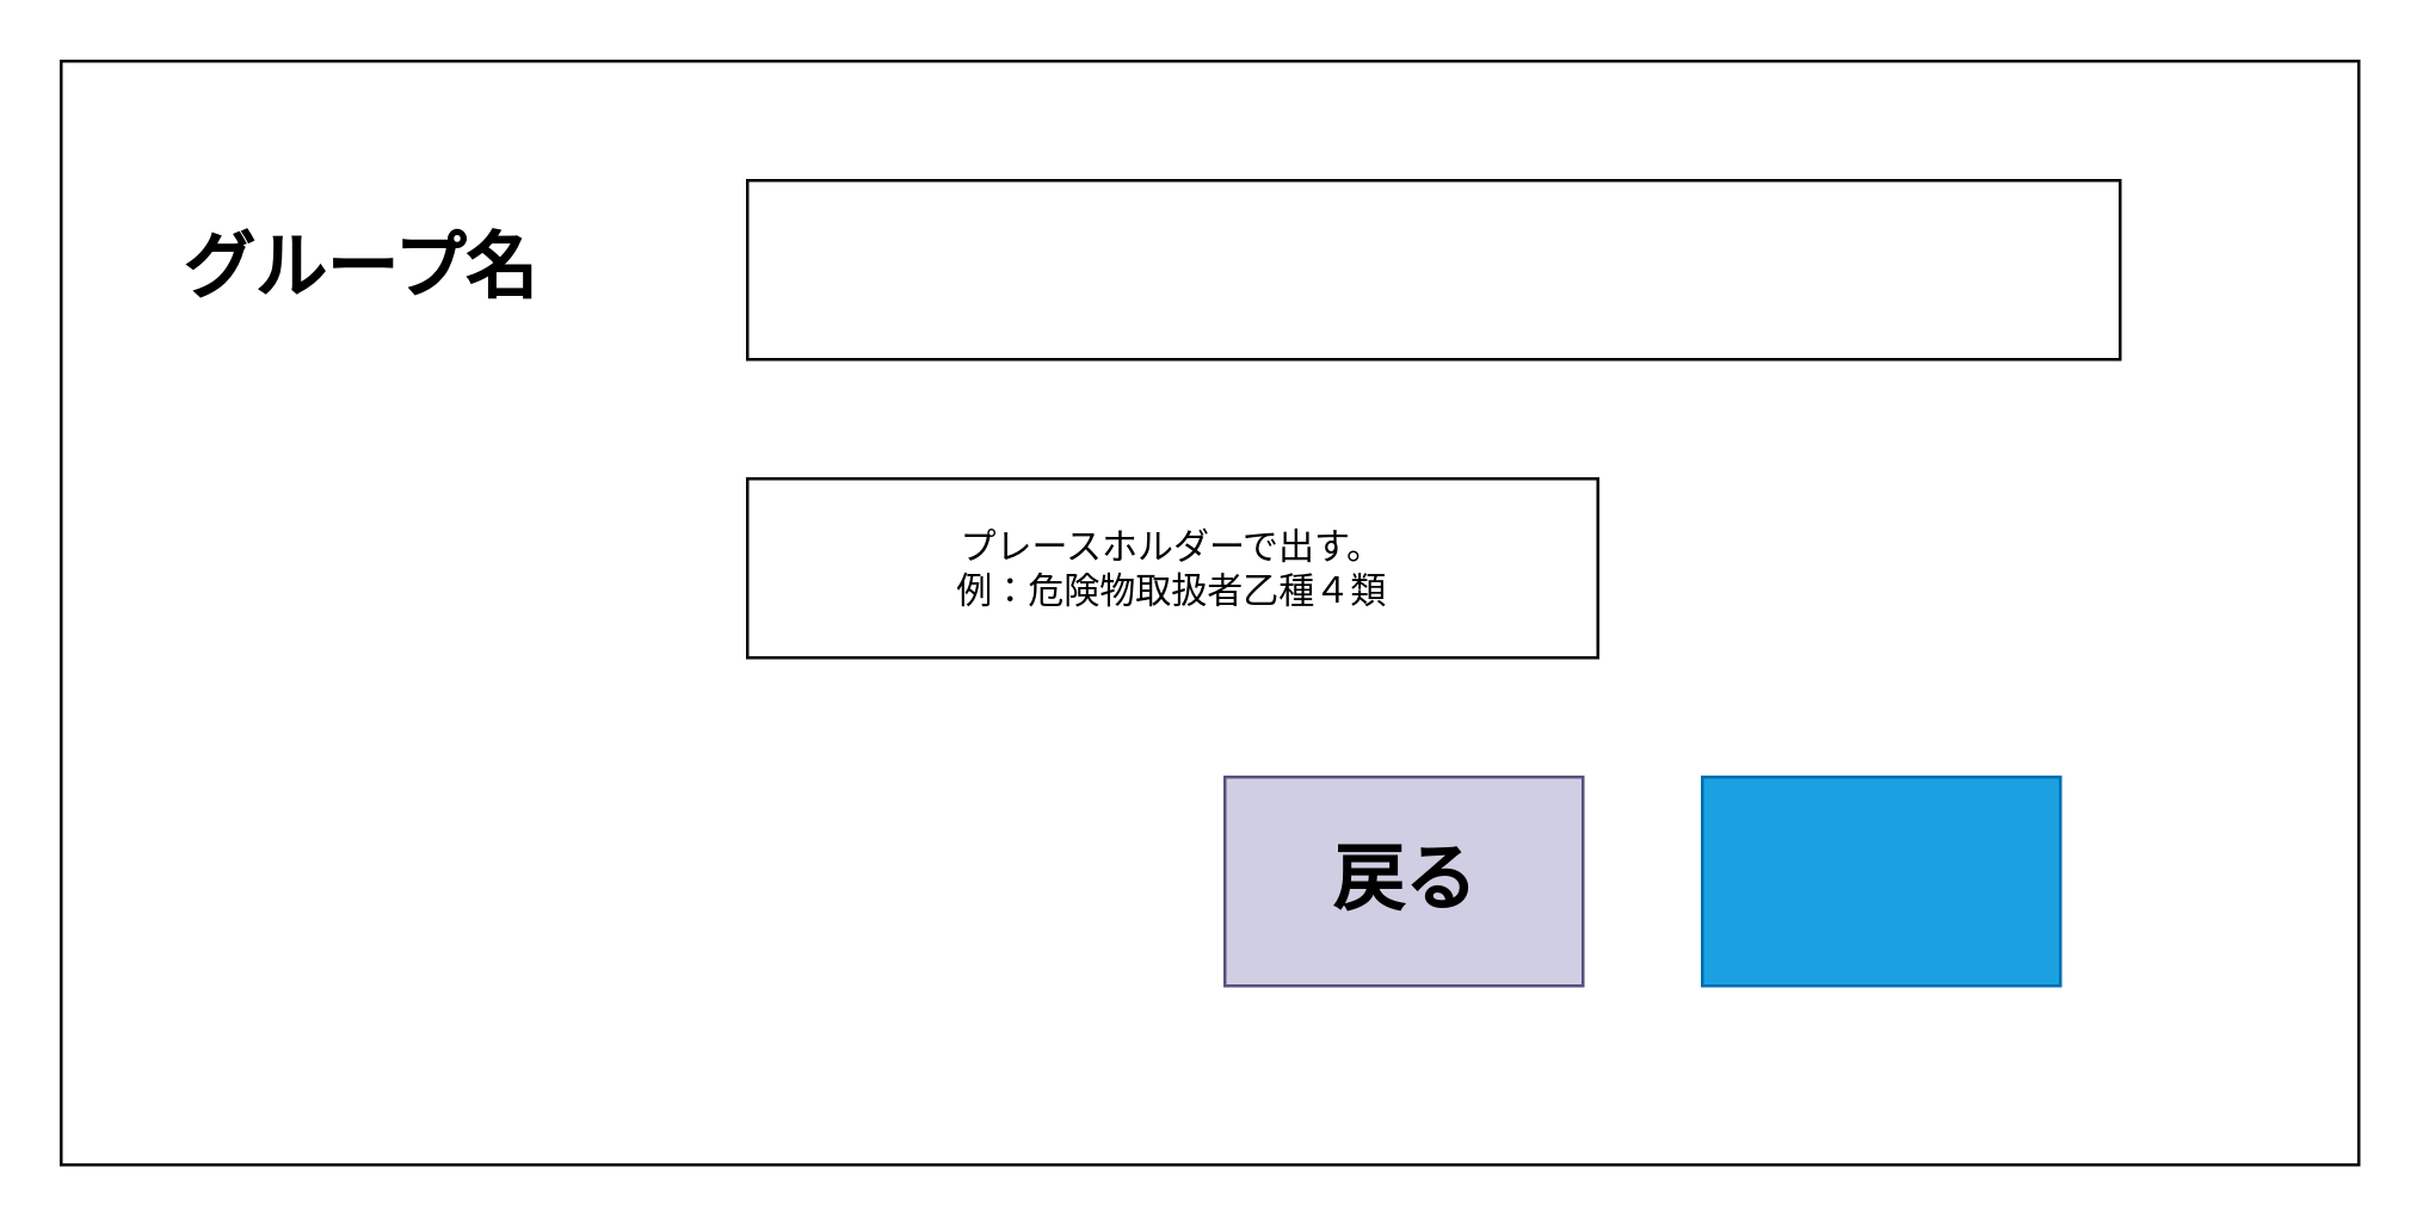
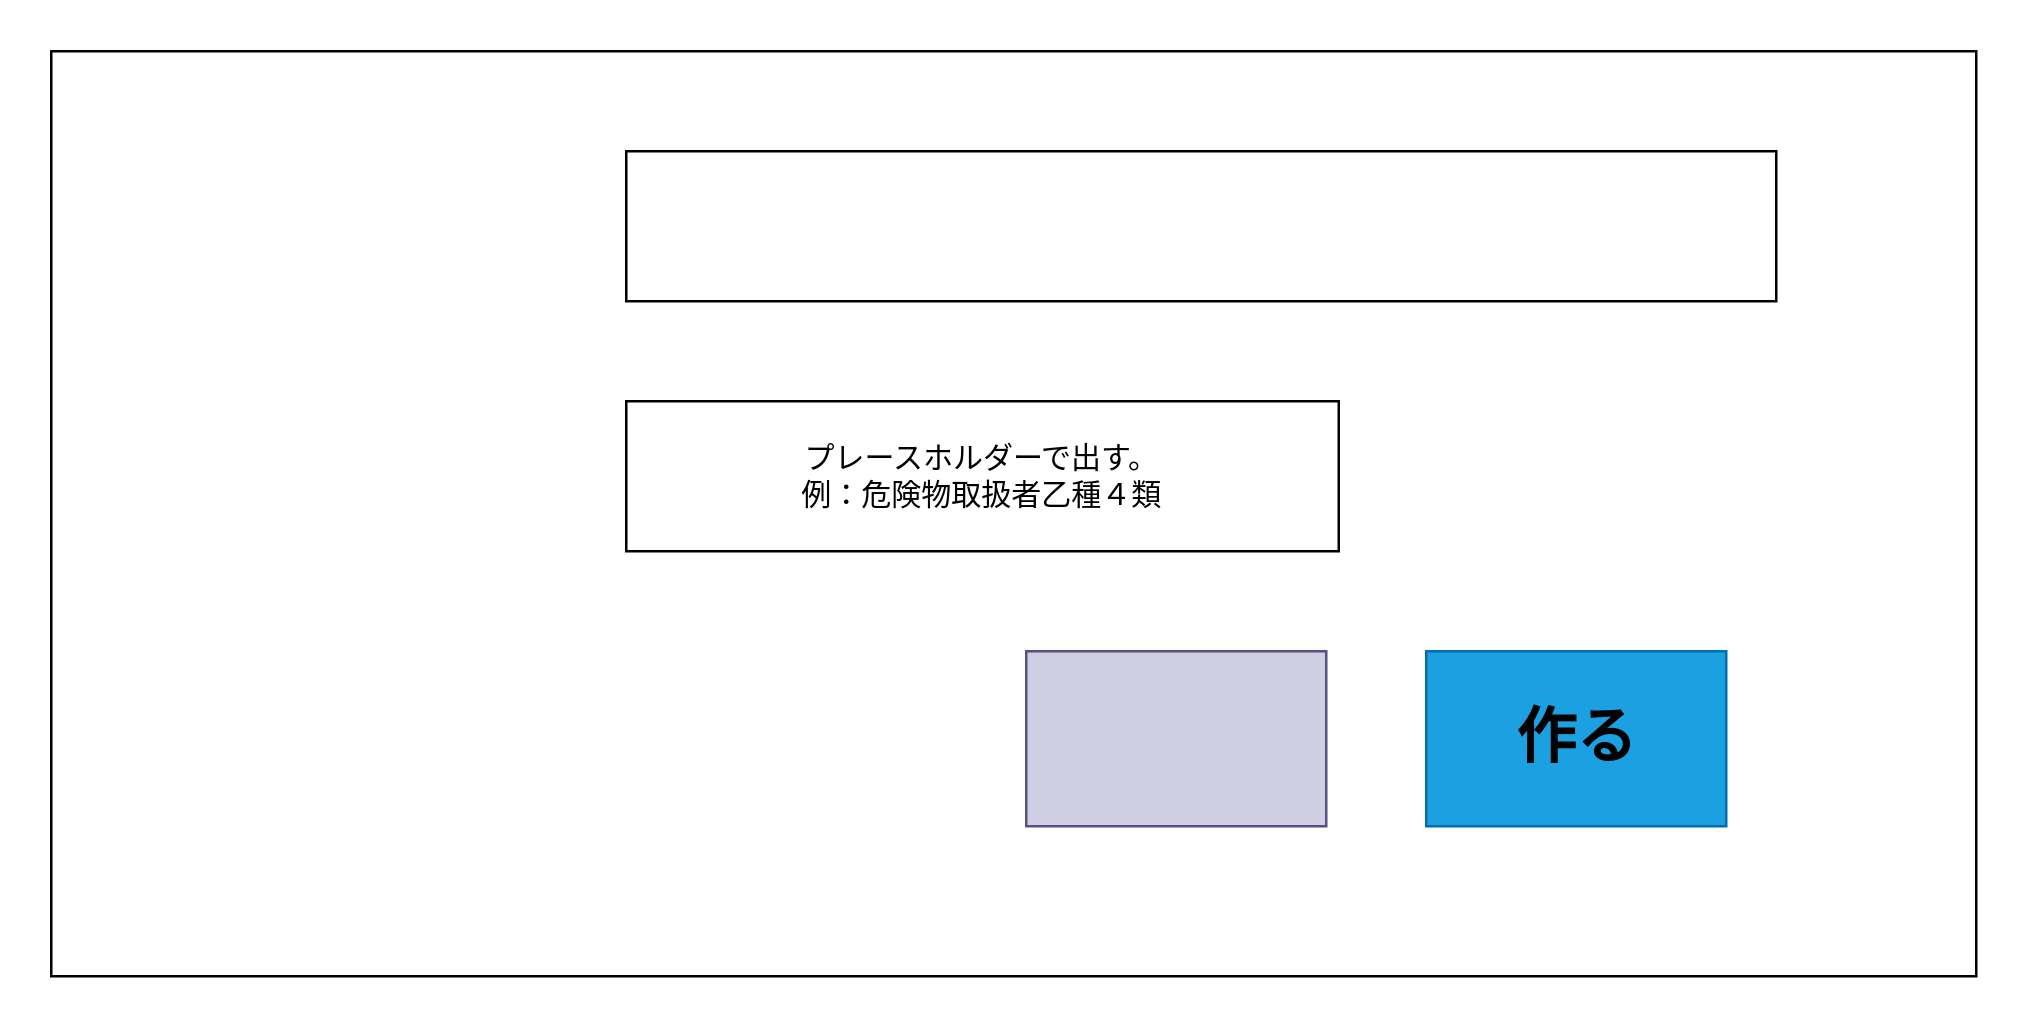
- <mxCell id="5" value="グループ名" style="text;strokeColor=none;fillColor=none;html=1;fontSize=24;fontStyle=1;verticalAlign=middle;align=center;" parent="1" vertex="1"><mxGeometry x="70" y="70" width="100" height="40" as="geometry" /></mxCell>
- <mxCell id="9" value="戻る" style="text;strokeColor=none;fillColor=none;html=1;fontSize=24;fontStyle=1;verticalAlign=middle;align=center;" parent="1" vertex="1"><mxGeometry x="420" y="275" width="100" height="40" as="geometry" /></mxCell>
+ <mxCell id="7" value="作る" style="text;strokeColor=none;fillColor=none;html=1;fontSize=24;fontStyle=1;verticalAlign=middle;align=center;" parent="1" vertex="1"><mxGeometry x="580" y="275" width="100" height="40" as="geometry" /></mxCell>
